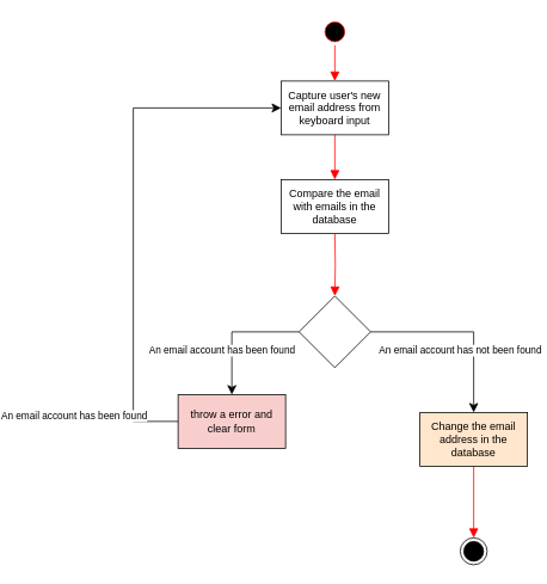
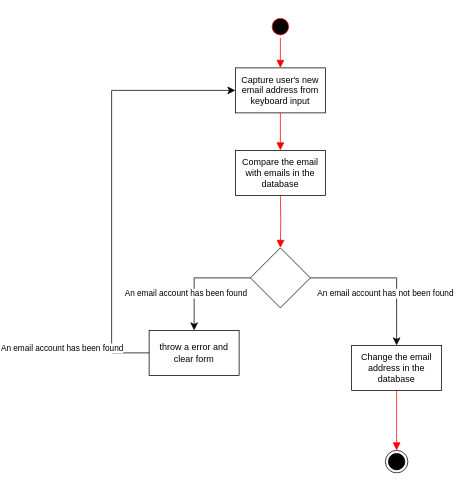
- <mxCell id="13" value="throw a error and clear form" style="rounded=0;whiteSpace=wrap;html=1;fillColor=#f8cecc;" vertex="1" parent="1"><mxGeometry y="440" width="120" height="60" as="geometry" x="70" /></mxCell>
+ <mxCell id="13" value="throw a error and clear form" style="rounded=0;whiteSpace=wrap;html=1;" vertex="1" parent="1"><mxGeometry y="440" width="120" height="60" as="geometry" x="70" /></mxCell>
- <mxCell id="18" value="Change the email address in the database" style="rounded=0;whiteSpace=wrap;html=1;fillColor=#ffe6cc;" vertex="1" parent="1"><mxGeometry x="340" y="460" width="120" height="60" as="geometry" /></mxCell>
+ <mxCell id="18" value="Change the email address in the database" style="rounded=0;whiteSpace=wrap;html=1;" vertex="1" parent="1"><mxGeometry x="340" y="460" width="120" height="60" as="geometry" /></mxCell>
